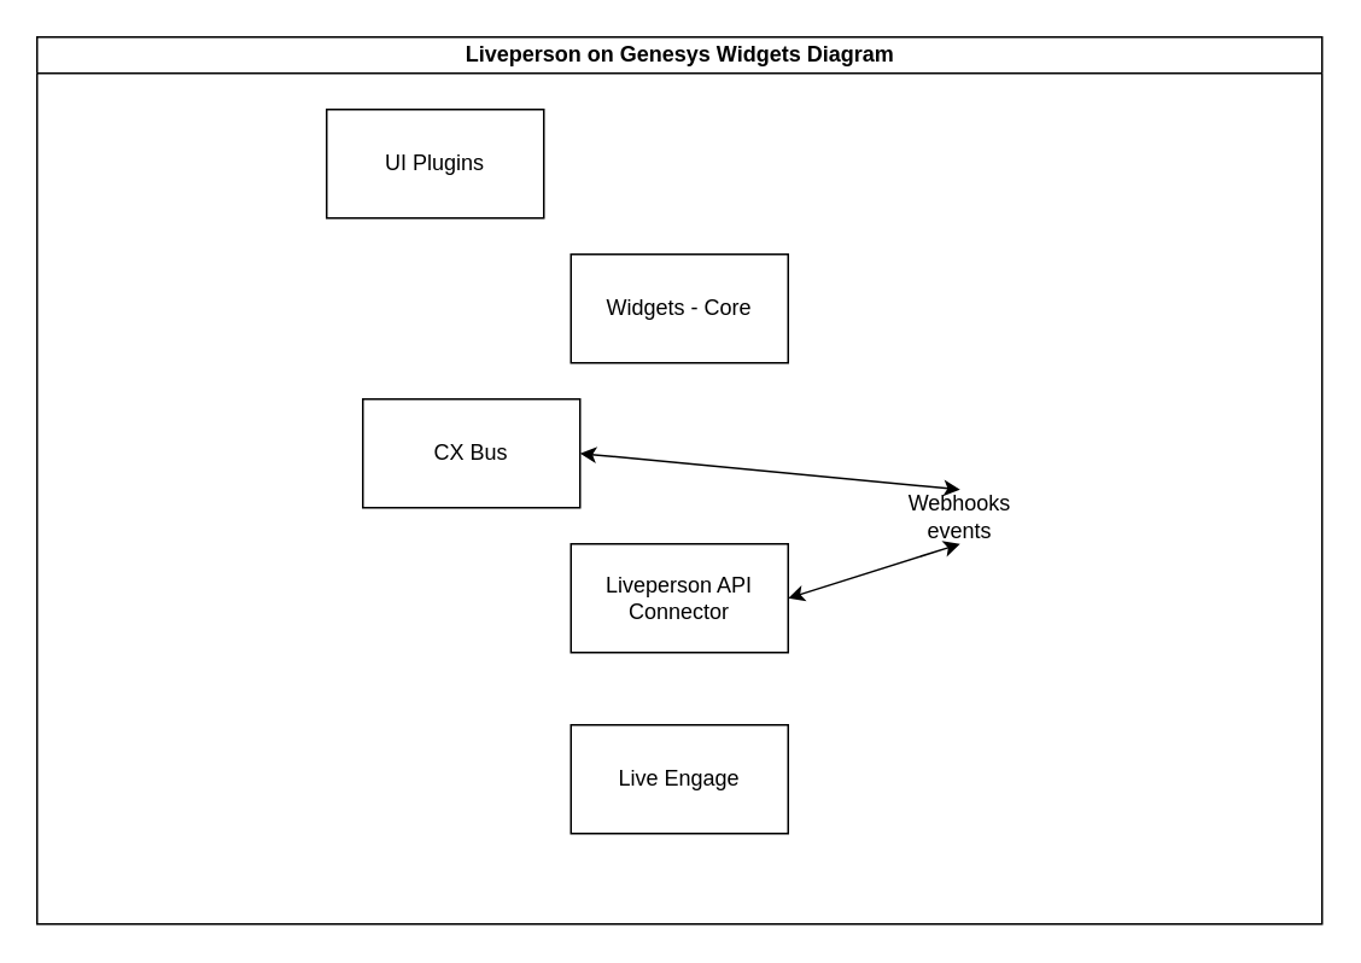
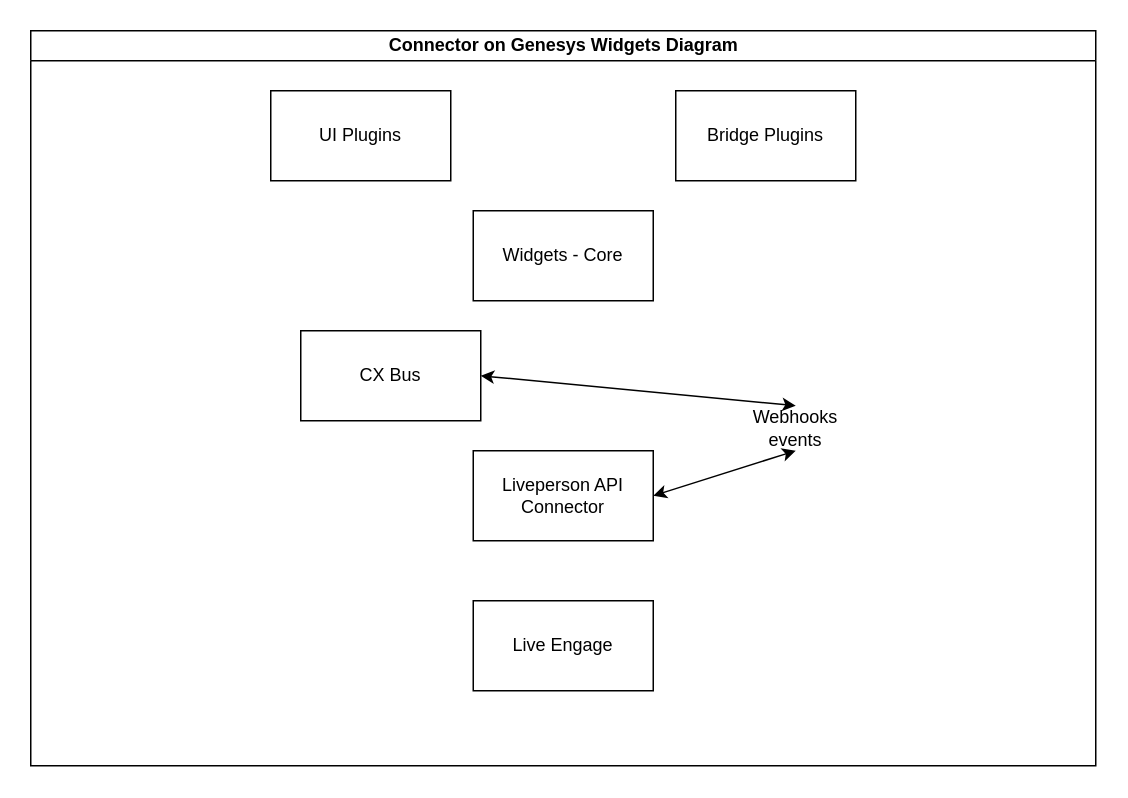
- <mxCell id="2" value="Liveperson on&amp;nbsp;Genesys Widgets&lt;span style=&quot;background-color: initial;&quot;&gt;&amp;nbsp;Diagram&lt;/span&gt;" style="swimlane;html=1;startSize=20;horizontal=1;containerType=tree;glass=0;" parent="1" vertex="1"><mxGeometry x="20" y="20" width="710" height="490" as="geometry" /></mxCell>
+ <mxCell id="2" value="Connector on&amp;nbsp;Genesys Widgets&lt;span style=&quot;background-color: initial;&quot;&gt;&amp;nbsp;Diagram&lt;/span&gt;" style="swimlane;html=1;startSize=20;horizontal=1;containerType=tree;glass=0;" parent="1" vertex="1"><mxGeometry x="20" y="20" width="710" height="490" as="geometry" /></mxCell>
+ <mxCell id="4" value="Bridge Plugins" style="rounded=0;whiteSpace=wrap;html=1;" vertex="1" parent="2"><mxGeometry x="430" y="40" width="120" height="60" as="geometry" /></mxCell>
